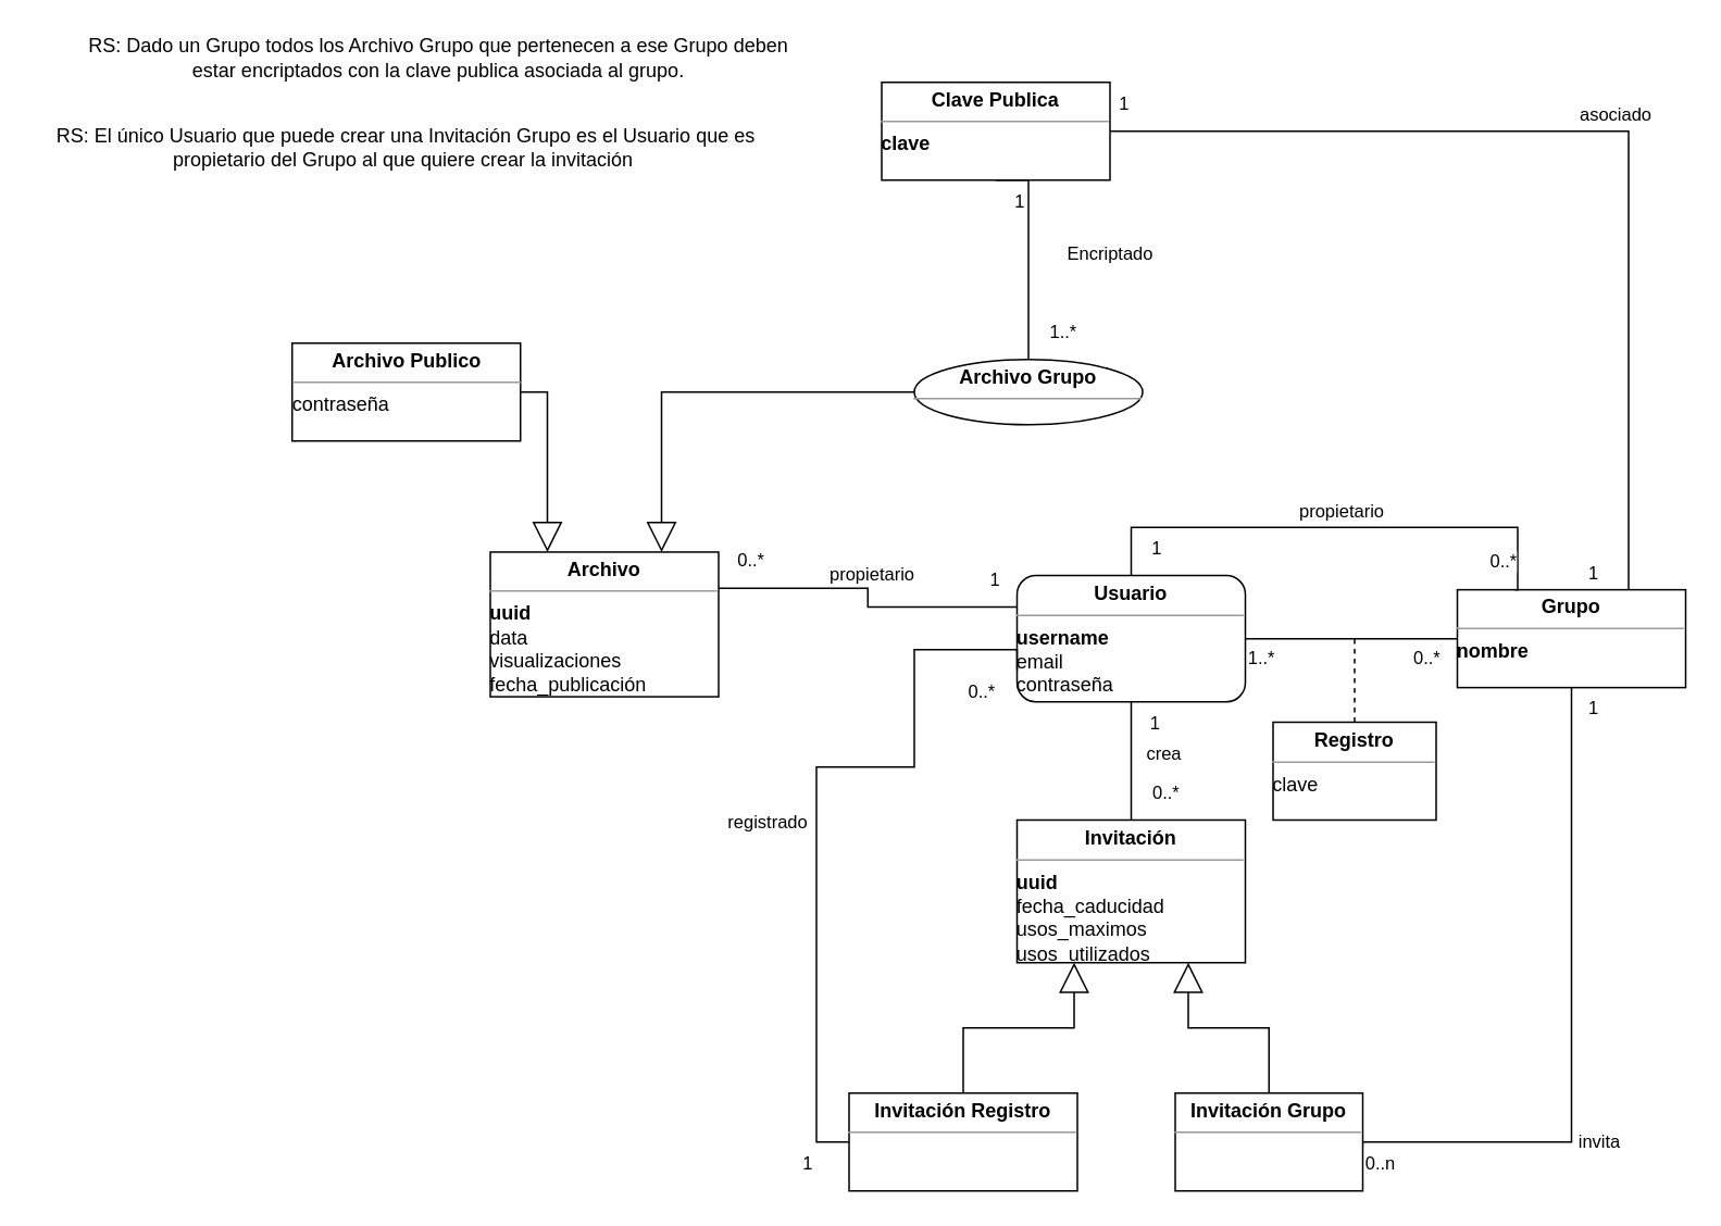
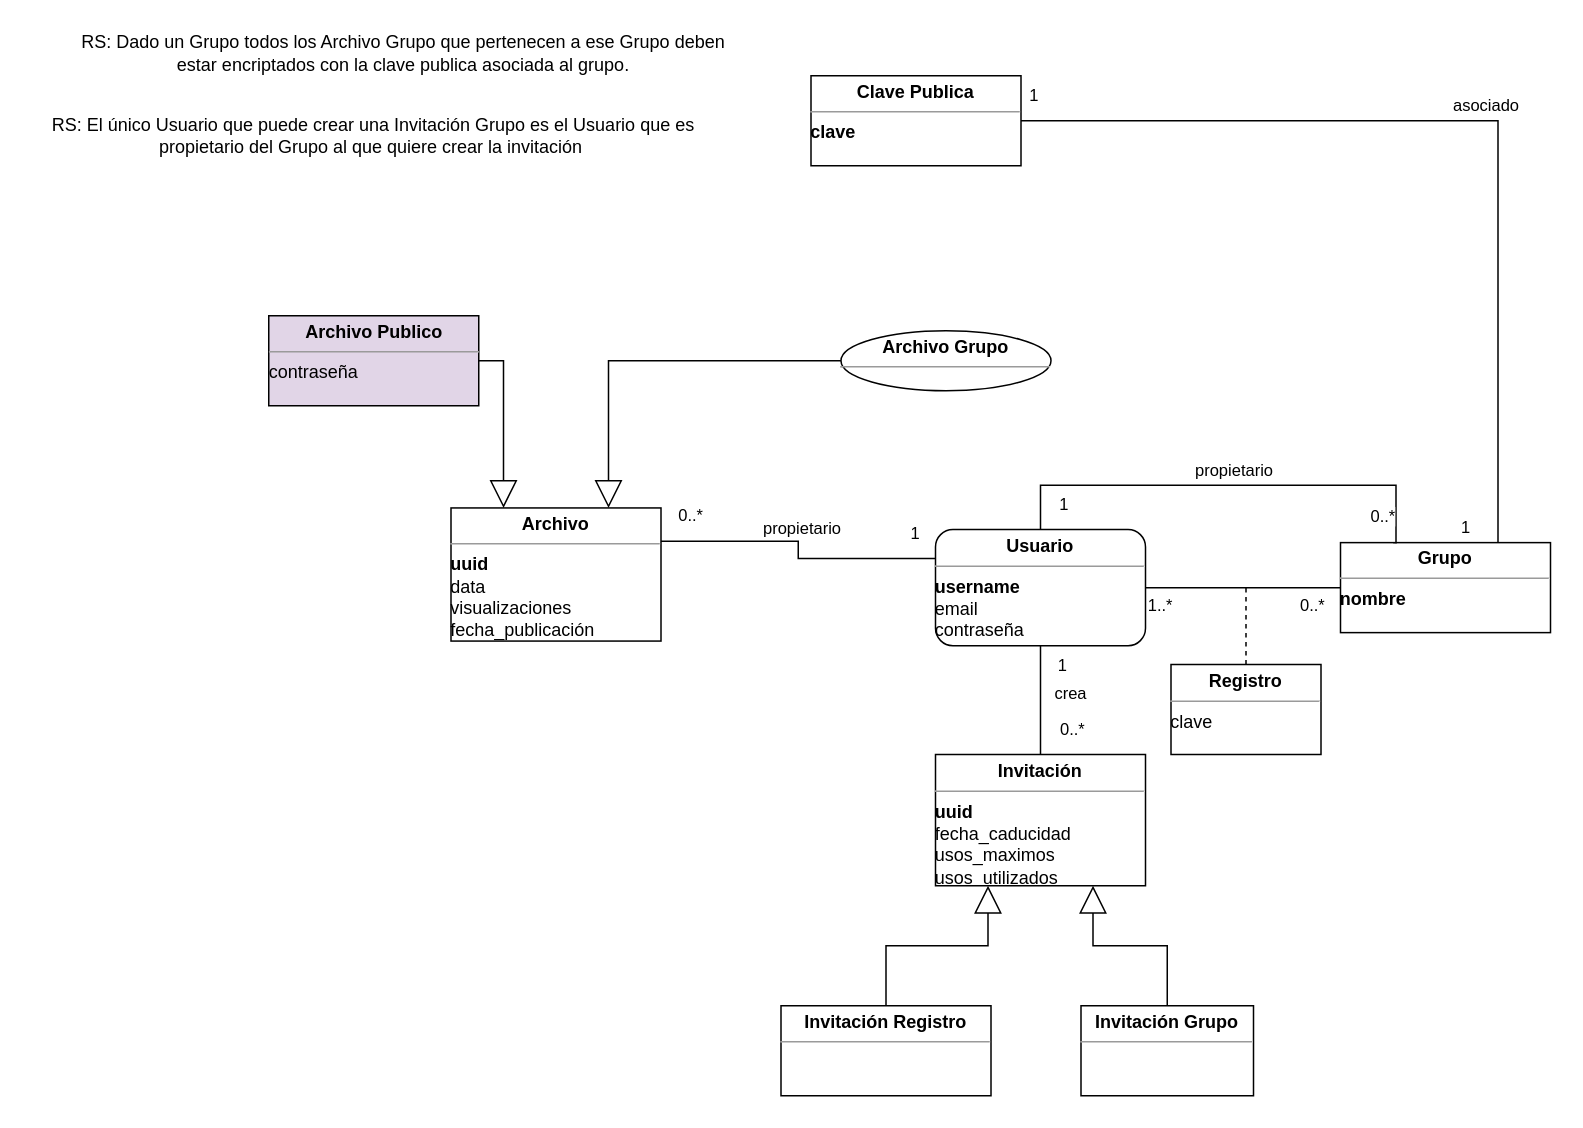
- <mxCell id="27" value="Encriptado" style="endArrow=none;html=1;endSize=12;startArrow=none;startSize=14;startFill=0;edgeStyle=orthogonalEdgeStyle;rounded=0;entryX=0.5;entryY=0;entryDx=0;entryDy=0;exitX=0.5;exitY=1;exitDx=0;exitDy=0;endFill=0;" parent="1" source="26" target="22" edge="1"><mxGeometry y="50" relative="1" as="geometry"><mxPoint x="280" y="120" as="sourcePoint" /><mxPoint x="440" y="120" as="targetPoint" /><Array as="points"><mxPoint x="630" y="150" /><mxPoint x="630" y="150" /></Array><mxPoint as="offset" /></mxGeometry></mxCell>
- <mxCell id="28" value="1" style="edgeLabel;resizable=0;html=1;align=left;verticalAlign=top;" parent="27" connectable="0" vertex="1"><mxGeometry x="-1" relative="1" as="geometry"><mxPoint x="10" as="offset" /></mxGeometry></mxCell>
- <mxCell id="29" value="1..*" style="edgeLabel;resizable=0;html=1;align=right;verticalAlign=top;" parent="27" connectable="0" vertex="1"><mxGeometry x="1" relative="1" as="geometry"><mxPoint x="30" y="-30" as="offset" /></mxGeometry></mxCell>
- <mxCell id="24" value="&lt;p style=&quot;margin: 0px ; margin-top: 4px ; text-align: center&quot;&gt;&lt;b&gt;Archivo Publico&lt;/b&gt;&lt;/p&gt;&lt;hr size=&quot;1&quot;&gt;&lt;div style=&quot;height: 2px ; line-height: 1.2&quot;&gt;&lt;div style=&quot;height: 2px ; line-height: 1.2&quot;&gt;&lt;span&gt;contraseña&lt;/span&gt;&lt;/div&gt;&lt;/div&gt;" style="verticalAlign=top;align=left;overflow=fill;fontSize=12;fontFamily=Helvetica;html=1;" parent="1" vertex="1"><mxGeometry x="178.5" y="210" width="140" height="60" as="geometry" /></mxCell>
+ <mxCell id="24" value="&lt;p style=&quot;margin: 0px ; margin-top: 4px ; text-align: center&quot;&gt;&lt;b&gt;Archivo Publico&lt;/b&gt;&lt;/p&gt;&lt;hr size=&quot;1&quot;&gt;&lt;div style=&quot;height: 2px ; line-height: 1.2&quot;&gt;&lt;div style=&quot;height: 2px ; line-height: 1.2&quot;&gt;&lt;span&gt;contraseña&lt;/span&gt;&lt;/div&gt;&lt;/div&gt;" style="verticalAlign=top;align=left;overflow=fill;fontSize=12;fontFamily=Helvetica;html=1;fillColor=#e1d5e7;" parent="1" vertex="1"><mxGeometry x="178.5" y="210" width="140" height="60" as="geometry" /></mxCell>
- <mxCell id="37" value="registrado" style="endArrow=none;html=1;endSize=12;startArrow=none;startSize=14;startFill=0;edgeStyle=orthogonalEdgeStyle;rounded=0;entryX=0;entryY=0.75;entryDx=0;entryDy=0;exitX=0;exitY=0.5;exitDx=0;exitDy=0;endFill=0;" parent="1" source="4" target="7" edge="1"><mxGeometry x="-0.057" y="30" relative="1" as="geometry"><mxPoint x="340" y="630" as="sourcePoint" /><mxPoint x="500" y="630" as="targetPoint" /><Array as="points"><mxPoint x="500" y="700" /><mxPoint x="500" y="470" /><mxPoint x="560" y="470" /><mxPoint x="560" y="398" /></Array><mxPoint as="offset" /></mxGeometry></mxCell>
- <mxCell id="38" value="1" style="edgeLabel;resizable=0;html=1;align=left;verticalAlign=top;" parent="37" connectable="0" vertex="1"><mxGeometry x="-1" relative="1" as="geometry"><mxPoint x="-30" as="offset" /></mxGeometry></mxCell>
- <mxCell id="39" value="0..*" style="edgeLabel;resizable=0;html=1;align=right;verticalAlign=top;" parent="37" connectable="0" vertex="1"><mxGeometry x="1" relative="1" as="geometry"><mxPoint x="-13" as="offset" /></mxGeometry></mxCell>
- <mxCell id="34" value="invita" style="endArrow=none;html=1;endSize=12;startArrow=none;startSize=14;startFill=0;edgeStyle=orthogonalEdgeStyle;rounded=0;entryX=0.5;entryY=1;entryDx=0;entryDy=0;exitX=1;exitY=0.5;exitDx=0;exitDy=0;endFill=0;" parent="1" source="5" target="15" edge="1"><mxGeometry x="-0.37" y="-17" relative="1" as="geometry"><mxPoint x="610" y="400" as="sourcePoint" /><mxPoint x="770" y="400" as="targetPoint" /><mxPoint as="offset" /></mxGeometry></mxCell>
- <mxCell id="35" value="0..n" style="edgeLabel;resizable=0;html=1;align=left;verticalAlign=top;" parent="34" connectable="0" vertex="1"><mxGeometry x="-1" relative="1" as="geometry" /></mxCell>
- <mxCell id="36" value="1" style="edgeLabel;resizable=0;html=1;align=right;verticalAlign=top;" parent="34" connectable="0" vertex="1"><mxGeometry x="1" relative="1" as="geometry"><mxPoint x="17" as="offset" /></mxGeometry></mxCell>
